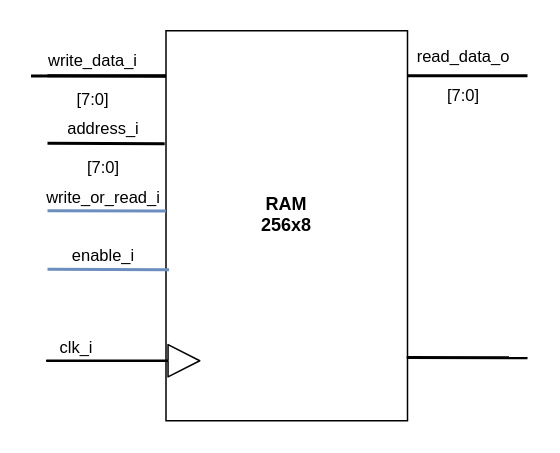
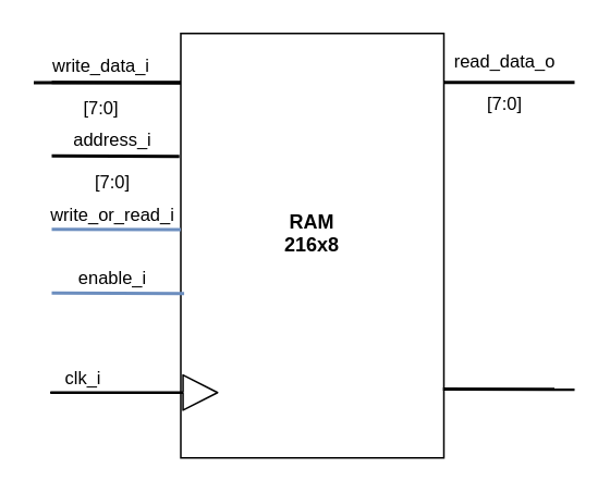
- <mxCell id="3" value="&lt;b&gt;RAM&lt;/b&gt;&lt;div&gt;&lt;b&gt;256x8&lt;/b&gt;&lt;/div&gt;&lt;div&gt;&lt;b&gt;&lt;br&gt;&lt;/b&gt;&lt;/div&gt;" style="rounded=0;whiteSpace=wrap;html=1;" parent="1" vertex="1"><mxGeometry x="110" y="20" width="161" height="260" as="geometry" /></mxCell>
+ <mxCell id="3" value="&lt;b&gt;RAM&lt;/b&gt;&lt;div&gt;&lt;b&gt;216x8&lt;/b&gt;&lt;/div&gt;&lt;div&gt;&lt;b&gt;&lt;br&gt;&lt;/b&gt;&lt;/div&gt;" style="rounded=0;whiteSpace=wrap;html=1;" parent="1" vertex="1"><mxGeometry x="110" y="20" width="161" height="260" as="geometry" /></mxCell>
